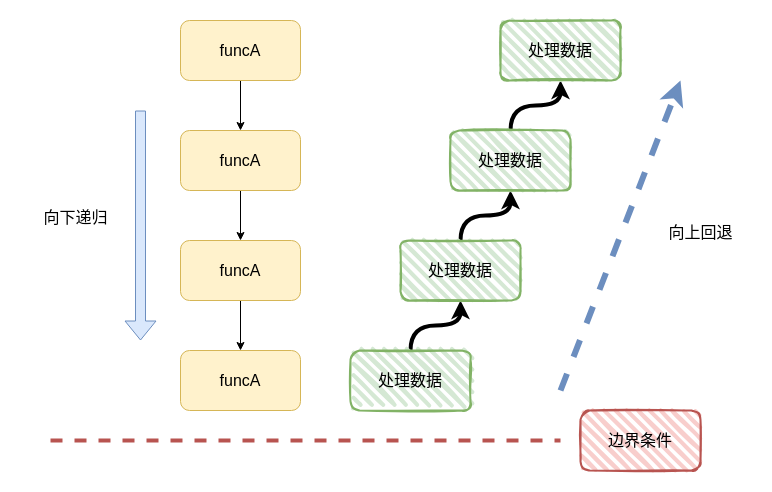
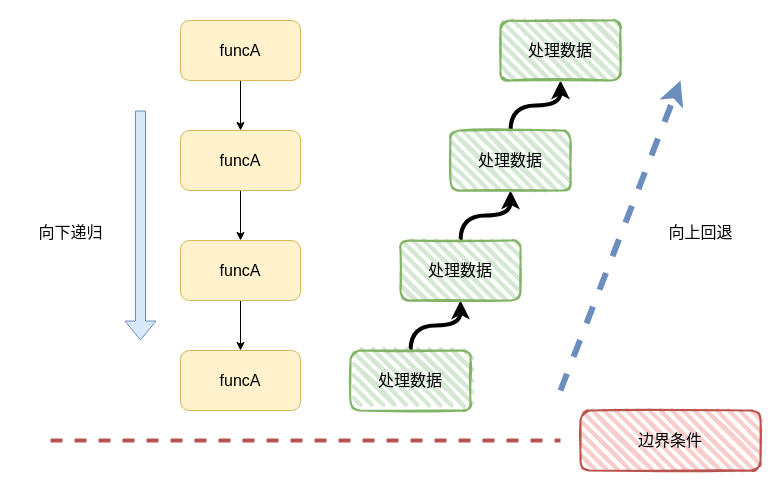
- <mxCell id="10" value="&lt;span style=&quot;font-weight: normal&quot;&gt;&lt;font style=&quot;font-size: 16px&quot;&gt;向下递归&lt;/font&gt;&lt;/span&gt;" style="text;strokeColor=none;fillColor=none;html=1;fontSize=24;fontStyle=1;verticalAlign=middle;align=center;" vertex="1" parent="1"><mxGeometry x="25" y="195" width="100" height="40" as="geometry" /></mxCell>
+ <mxCell id="10" value="&lt;span style=&quot;font-weight: normal&quot;&gt;&lt;font style=&quot;font-size: 16px&quot;&gt;向下递归&lt;/font&gt;&lt;/span&gt;" style="text;strokeColor=none;fillColor=none;html=1;fontSize=24;fontStyle=1;verticalAlign=middle;align=center;" vertex="1" parent="1"><mxGeometry x="20" y="210" width="100" height="40" as="geometry" /></mxCell>
- <mxCell id="14" value="&lt;font style=&quot;font-size: 16px&quot;&gt;边界条件&lt;/font&gt;" style="rounded=1;whiteSpace=wrap;html=1;strokeWidth=2;fillWeight=4;hachureGap=8;hachureAngle=45;fillColor=#f8cecc;sketch=1;strokeColor=#b85450;" vertex="1" parent="1"><mxGeometry x="580" y="410" width="120" height="60" as="geometry" /></mxCell>
+ <mxCell id="14" value="&lt;font style=&quot;font-size: 16px&quot;&gt;边界条件&lt;/font&gt;" style="rounded=1;whiteSpace=wrap;html=1;strokeWidth=2;fillWeight=4;hachureGap=8;hachureAngle=45;fillColor=#f8cecc;sketch=1;strokeColor=#b85450;" vertex="1" parent="1"><mxGeometry x="580" y="410" width="180" height="60" as="geometry" /></mxCell>
